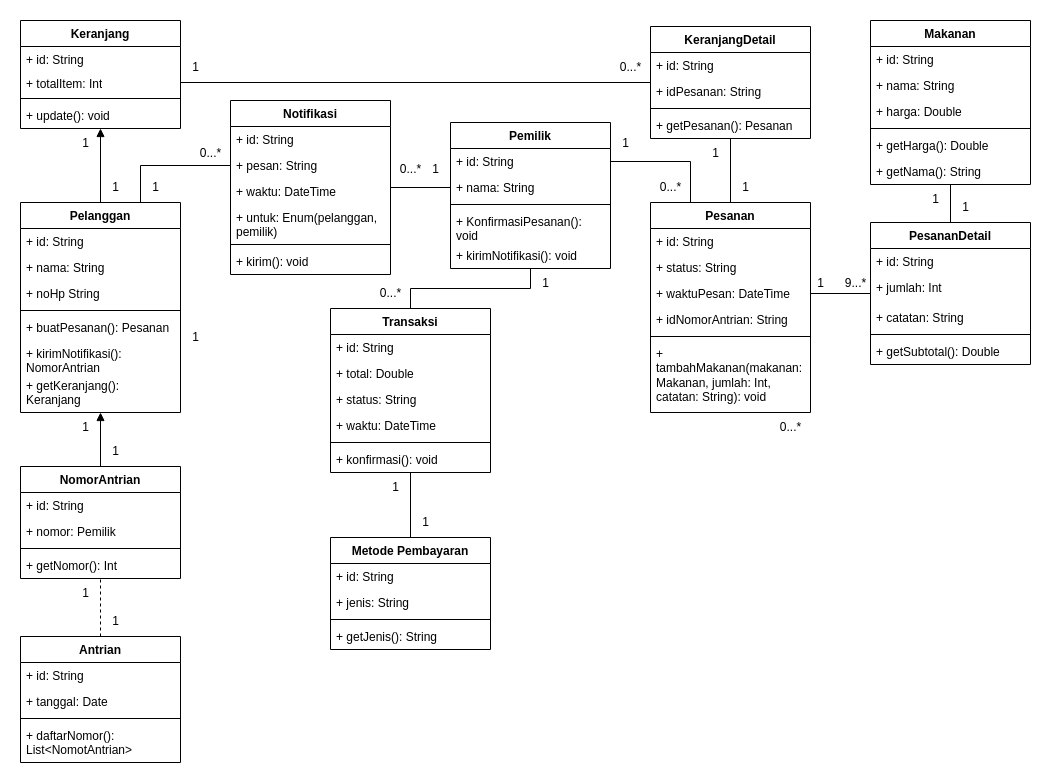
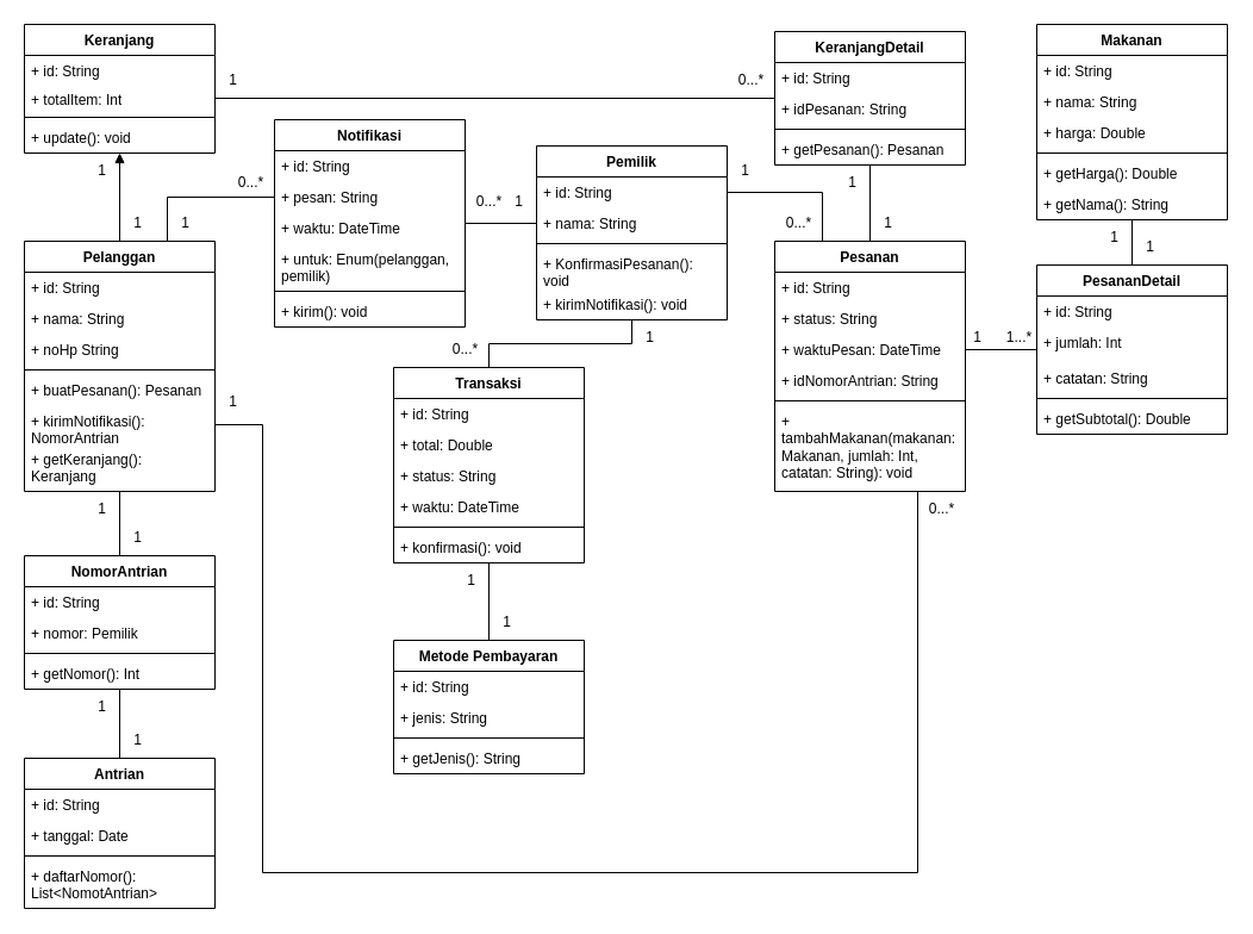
- <mxCell id="88" value="9...*" style="text;html=1;align=center;verticalAlign=middle;resizable=0;points=[];autosize=1;strokeColor=none;fillColor=none;" vertex="1" parent="1"><mxGeometry x="835" y="268" width="40" height="30" as="geometry" /></mxCell>
+ <mxCell id="88" value="1...*" style="text;html=1;align=center;verticalAlign=middle;resizable=0;points=[];autosize=1;strokeColor=none;fillColor=none;" vertex="1" parent="1"><mxGeometry x="835" y="268" width="40" height="30" as="geometry" /></mxCell>
- <mxCell id="20" style="edgeStyle=orthogonalEdgeStyle;rounded=0;orthogonalLoop=1;jettySize=auto;html=1;exitX=0.5;exitY=0;exitDx=0;exitDy=0;entryX=0.5;entryY=1;entryDx=0;entryDy=0;endArrow=block;startFill=0;" edge="1" parent="1" source="21" target="40"><mxGeometry relative="1" as="geometry" /></mxCell>
+ <mxCell id="20" style="edgeStyle=orthogonalEdgeStyle;rounded=0;orthogonalLoop=1;jettySize=auto;html=1;exitX=0.5;exitY=0;exitDx=0;exitDy=0;entryX=0.5;entryY=1;entryDx=0;entryDy=0;endArrow=none;startFill=0;" edge="1" parent="1" source="21" target="40"><mxGeometry relative="1" as="geometry" /></mxCell>
- <mxCell id="14" style="edgeStyle=orthogonalEdgeStyle;rounded=0;orthogonalLoop=1;jettySize=auto;html=1;exitX=0.5;exitY=0;exitDx=0;exitDy=0;entryX=0.5;entryY=1;entryDx=0;entryDy=0;endArrow=none;startFill=0;dashed=1;" edge="1" parent="1" source="15" target="21"><mxGeometry relative="1" as="geometry" /></mxCell>
+ <mxCell id="14" style="edgeStyle=orthogonalEdgeStyle;rounded=0;orthogonalLoop=1;jettySize=auto;html=1;exitX=0.5;exitY=0;exitDx=0;exitDy=0;entryX=0.5;entryY=1;entryDx=0;entryDy=0;endArrow=none;startFill=0;" edge="1" parent="1" source="15" target="21"><mxGeometry relative="1" as="geometry" /></mxCell>
+ <mxCell id="93" style="edgeStyle=orthogonalEdgeStyle;rounded=0;orthogonalLoop=1;jettySize=auto;html=1;exitX=1;exitY=0.5;exitDx=0;exitDy=0;entryX=0.75;entryY=1;entryDx=0;entryDy=0;endArrow=none;startFill=0;" edge="1" parent="1" source="46" target="54"><mxGeometry relative="1" as="geometry"><Array as="points"><mxPoint x="220" y="356" /><mxPoint x="220" y="732" /><mxPoint x="770" y="732" /></Array></mxGeometry></mxCell>
